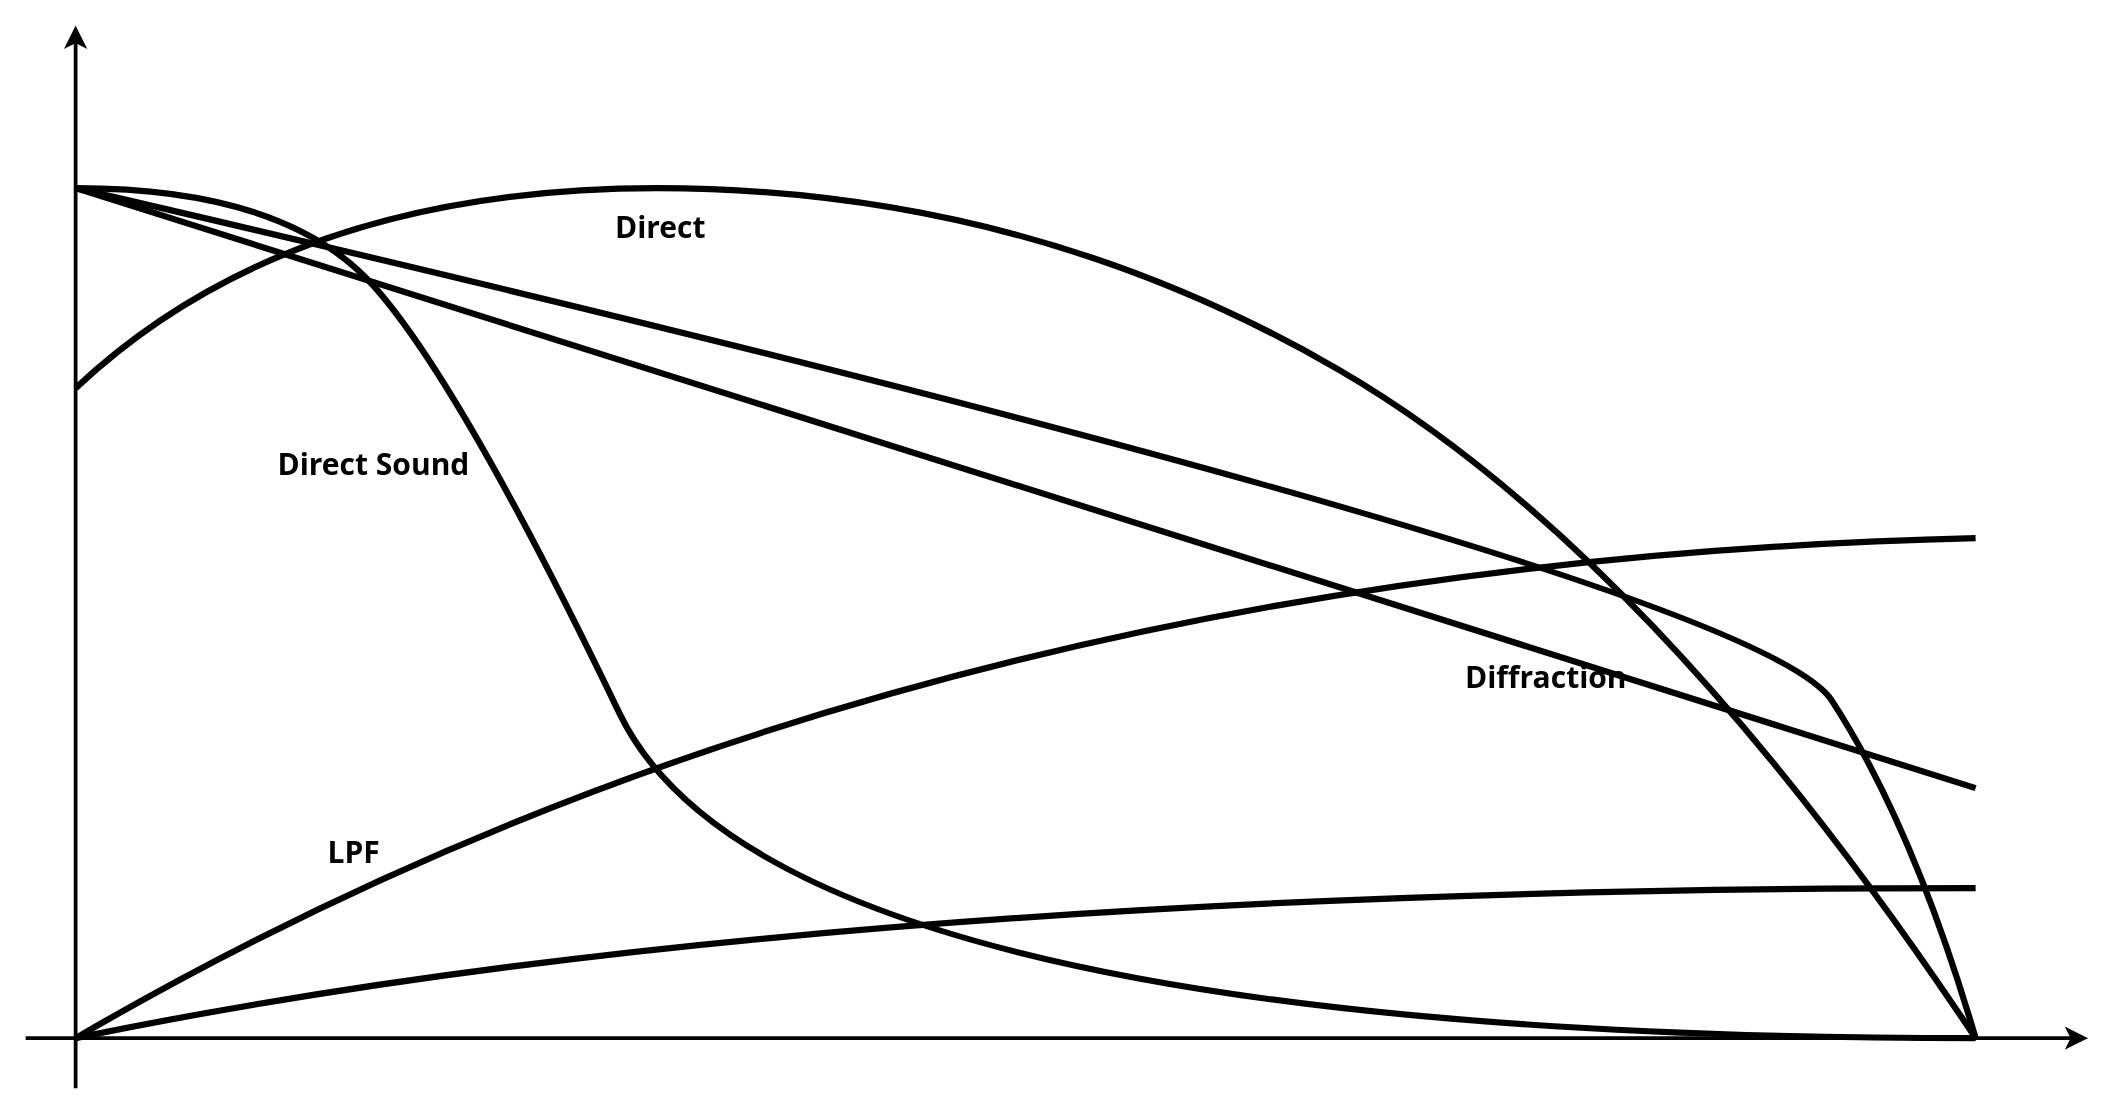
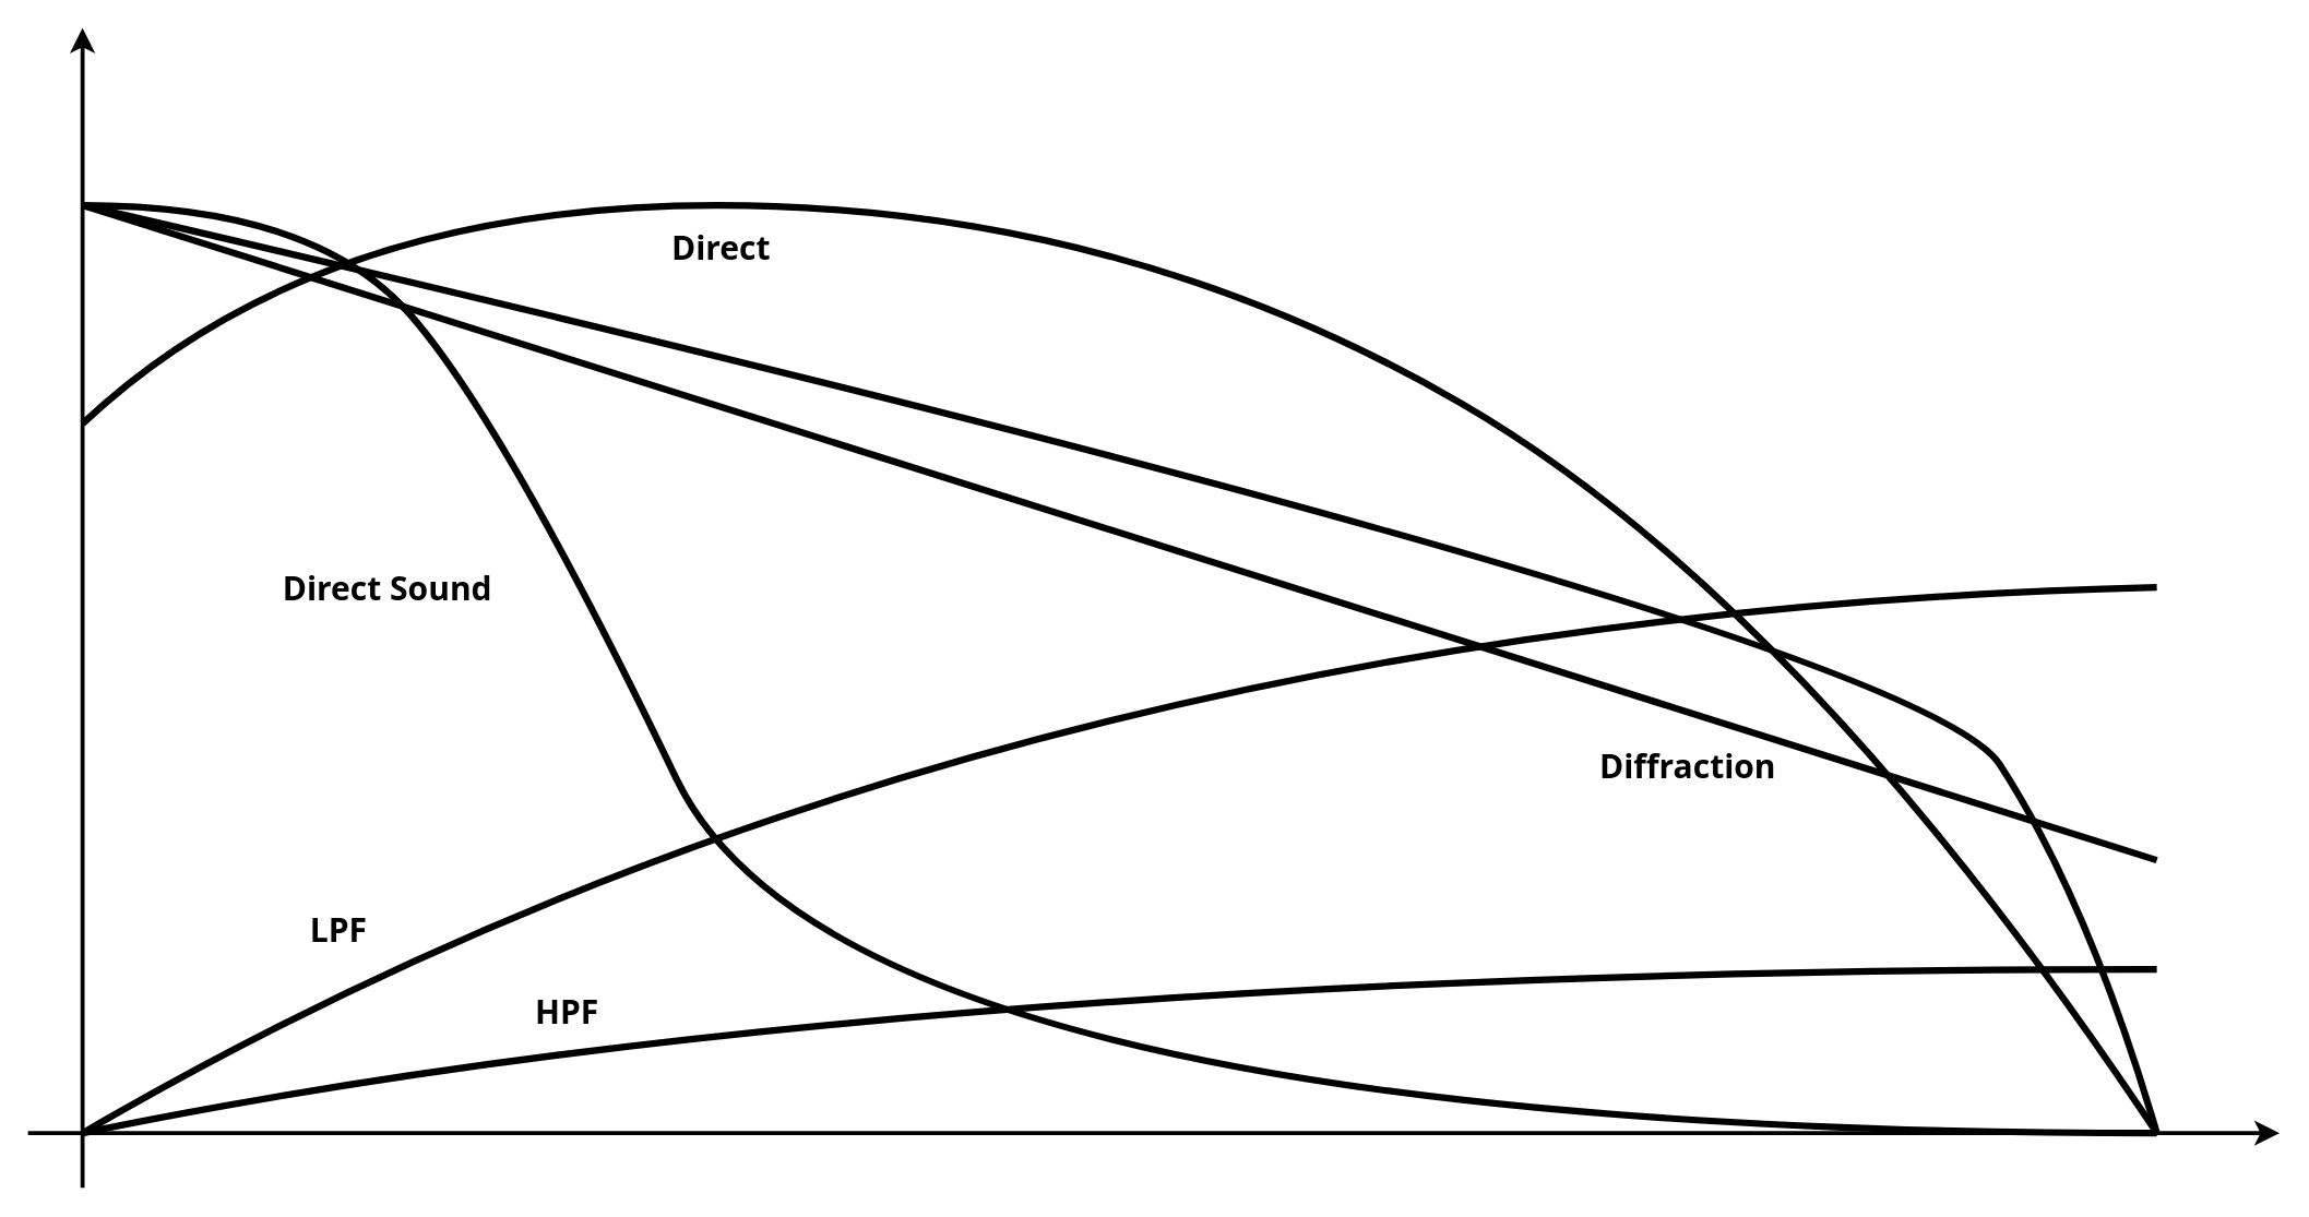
- <mxCell id="10" value="Direct Sound" style="text;html=1;align=left;verticalAlign=top;whiteSpace=wrap;rounded=0;fontFamily=Noto Sans;fontSource=https%3A%2F%2Ffonts.googleapis.com%2Fcss%3Ffamily%3DNoto%2BSans;fontSize=24;horizontal=1;labelBorderColor=none;labelBackgroundColor=none;fontColor=light-dark(#000000,#CC0000);fontStyle=1" vertex="1" parent="1"><mxGeometry x="220" y="350" width="190" height="40" as="geometry" /></mxCell>
+ <mxCell id="10" value="Direct Sound" style="text;html=1;align=left;verticalAlign=top;whiteSpace=wrap;rounded=0;fontFamily=Noto Sans;fontSource=https%3A%2F%2Ffonts.googleapis.com%2Fcss%3Ffamily%3DNoto%2BSans;fontSize=24;horizontal=1;labelBorderColor=none;labelBackgroundColor=none;fontColor=light-dark(#000000,#CC0000);fontStyle=1" vertex="1" parent="1"><mxGeometry x="205" y="410" width="190" height="40" as="geometry" /></mxCell>
- <mxCell id="14" value="Diffraction" style="text;html=1;align=left;verticalAlign=top;whiteSpace=wrap;rounded=0;fontFamily=Noto Sans;fontSource=https%3A%2F%2Ffonts.googleapis.com%2Fcss%3Ffamily%3DNoto%2BSans;fontSize=24;horizontal=1;labelBorderColor=none;labelBackgroundColor=none;fontColor=light-dark(#000000,#009900);fontStyle=1" vertex="1" parent="1"><mxGeometry x="1170" y="520" width="140" height="40" as="geometry" /></mxCell>
+ <mxCell id="14" value="Diffraction" style="text;html=1;align=left;verticalAlign=top;whiteSpace=wrap;rounded=0;fontFamily=Noto Sans;fontSource=https%3A%2F%2Ffonts.googleapis.com%2Fcss%3Ffamily%3DNoto%2BSans;fontSize=24;horizontal=1;labelBorderColor=none;labelBackgroundColor=none;fontColor=light-dark(#000000,#009900);fontStyle=1" vertex="1" parent="1"><mxGeometry x="1170" y="540" width="140" height="40" as="geometry" /></mxCell>
- <mxCell id="12" value="LPF" style="text;html=1;align=left;verticalAlign=top;whiteSpace=wrap;rounded=0;fontFamily=Noto Sans;fontSource=https%3A%2F%2Ffonts.googleapis.com%2Fcss%3Ffamily%3DNoto%2BSans;fontSize=24;horizontal=1;labelBorderColor=none;labelBackgroundColor=none;fontColor=light-dark(#000000,#0066CC);fontStyle=1" vertex="1" parent="1"><mxGeometry x="260" y="660" width="80" height="40" as="geometry" /></mxCell>
+ <mxCell id="12" value="LPF" style="text;html=1;align=left;verticalAlign=top;whiteSpace=wrap;rounded=0;fontFamily=Noto Sans;fontSource=https%3A%2F%2Ffonts.googleapis.com%2Fcss%3Ffamily%3DNoto%2BSans;fontSize=24;horizontal=1;labelBorderColor=none;labelBackgroundColor=none;fontColor=light-dark(#000000,#0066CC);fontStyle=1" vertex="1" parent="1"><mxGeometry x="225" y="660" width="80" height="40" as="geometry" /></mxCell>
+ <mxCell id="13" value="HPF" style="text;html=1;align=left;verticalAlign=top;whiteSpace=wrap;rounded=0;fontFamily=Noto Sans;fontSource=https%3A%2F%2Ffonts.googleapis.com%2Fcss%3Ffamily%3DNoto%2BSans;fontSize=24;horizontal=1;labelBorderColor=none;labelBackgroundColor=none;fontColor=light-dark(#000000,#00CCCC);fontStyle=1" vertex="1" parent="1"><mxGeometry x="390" y="720" width="80" height="40" as="geometry" /></mxCell>
